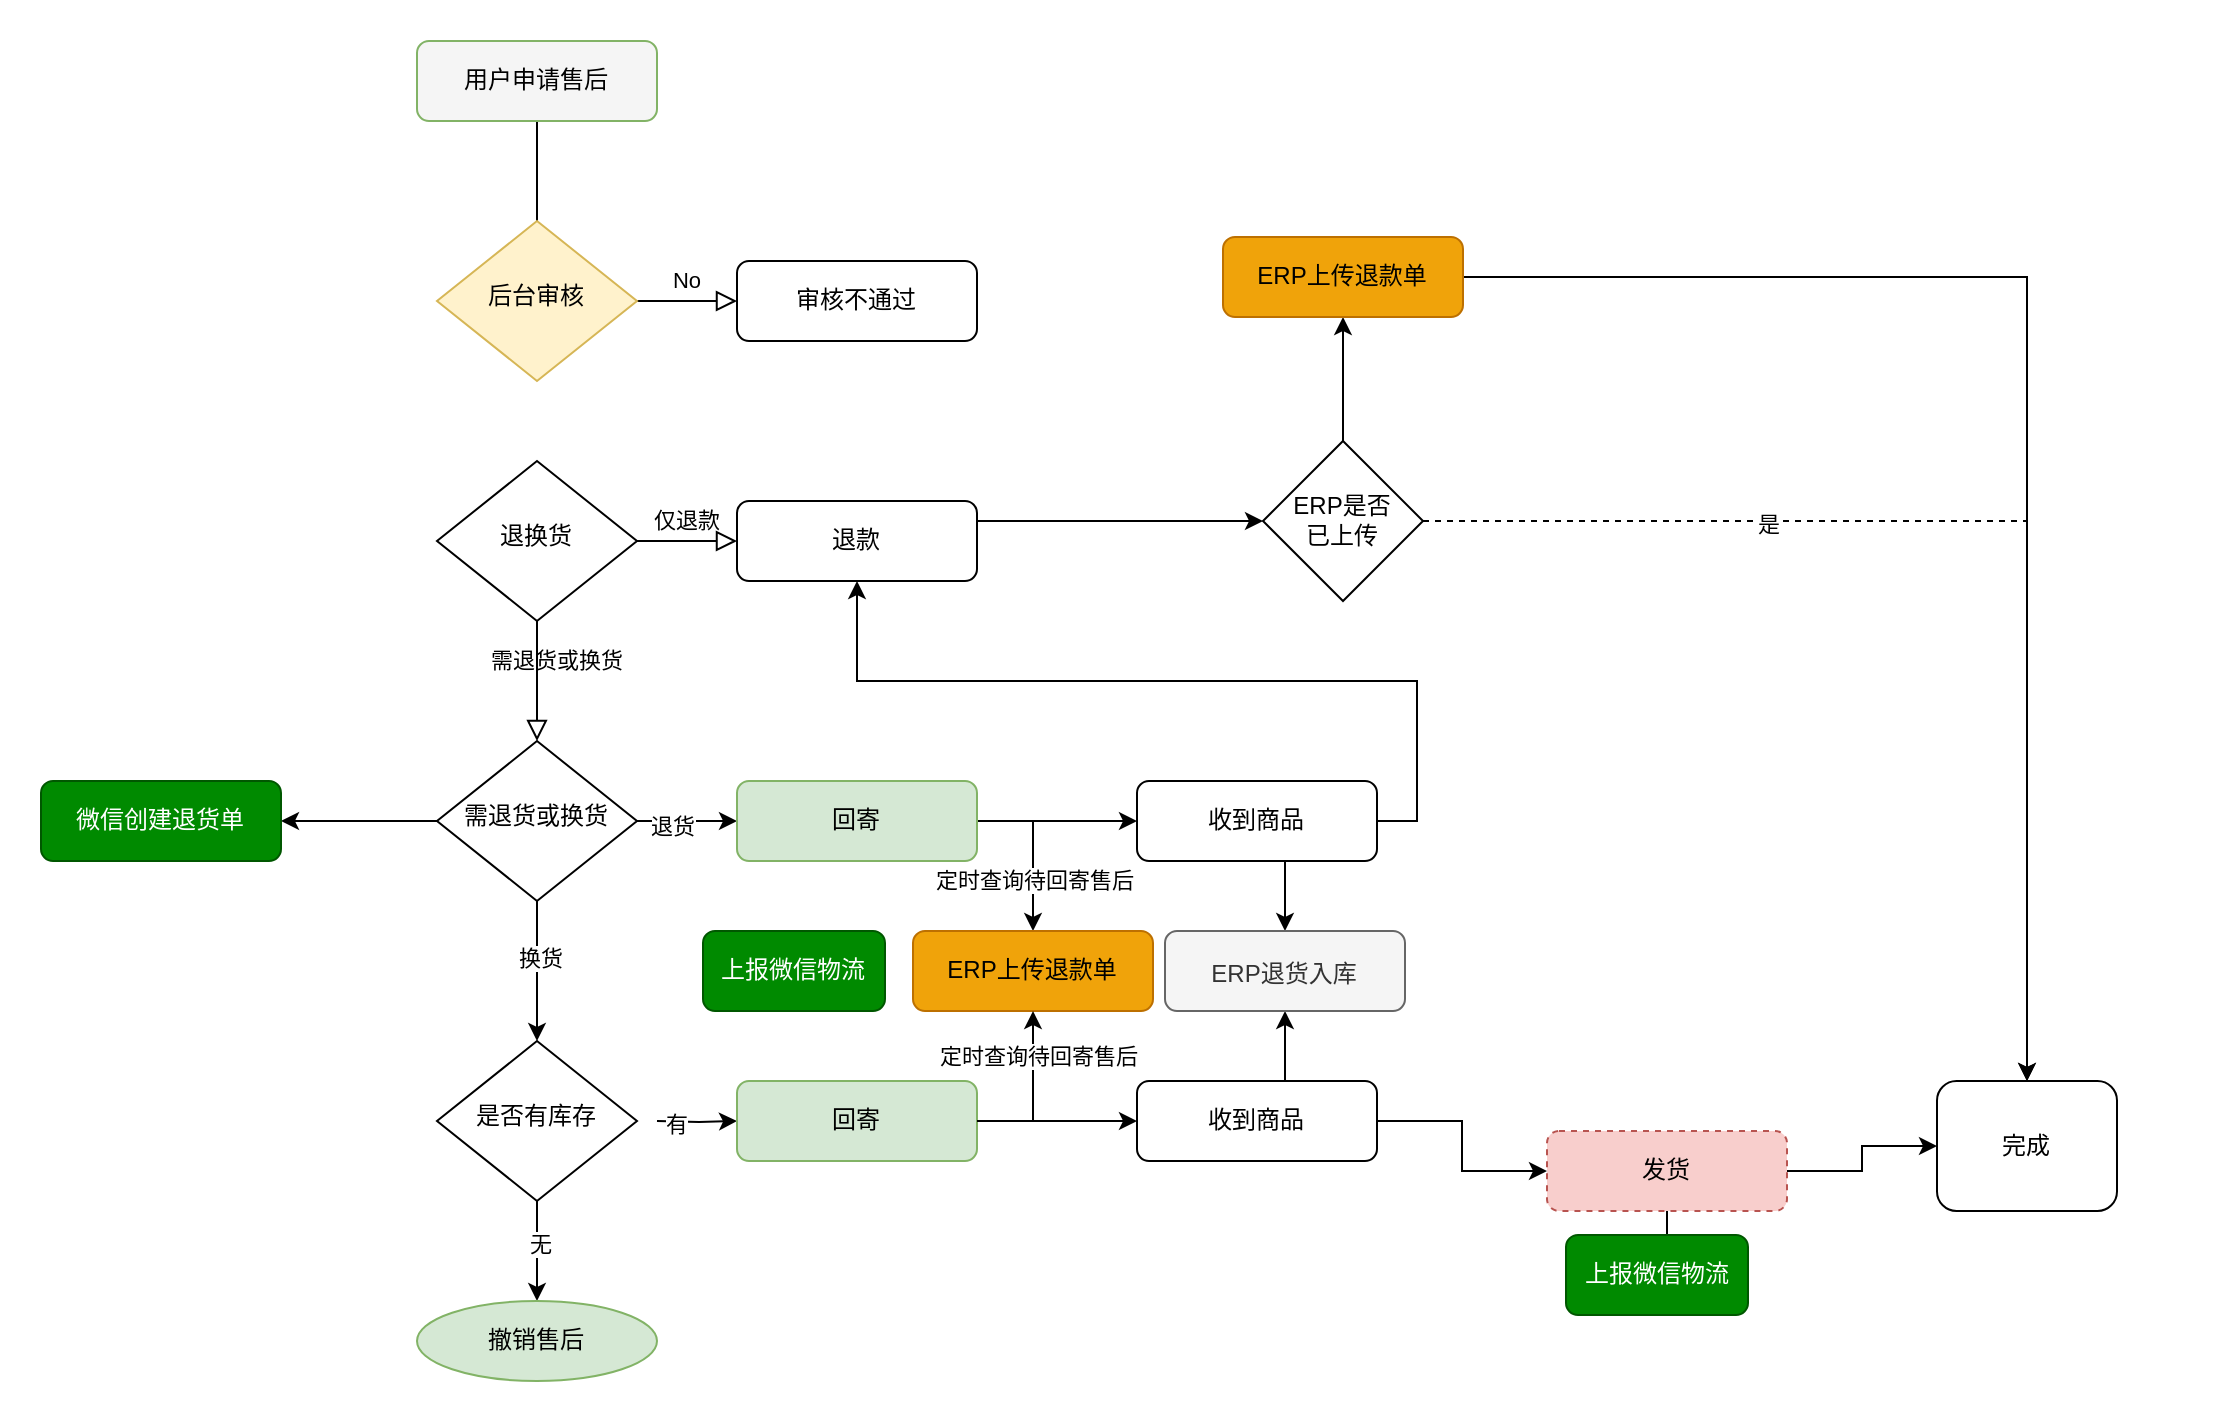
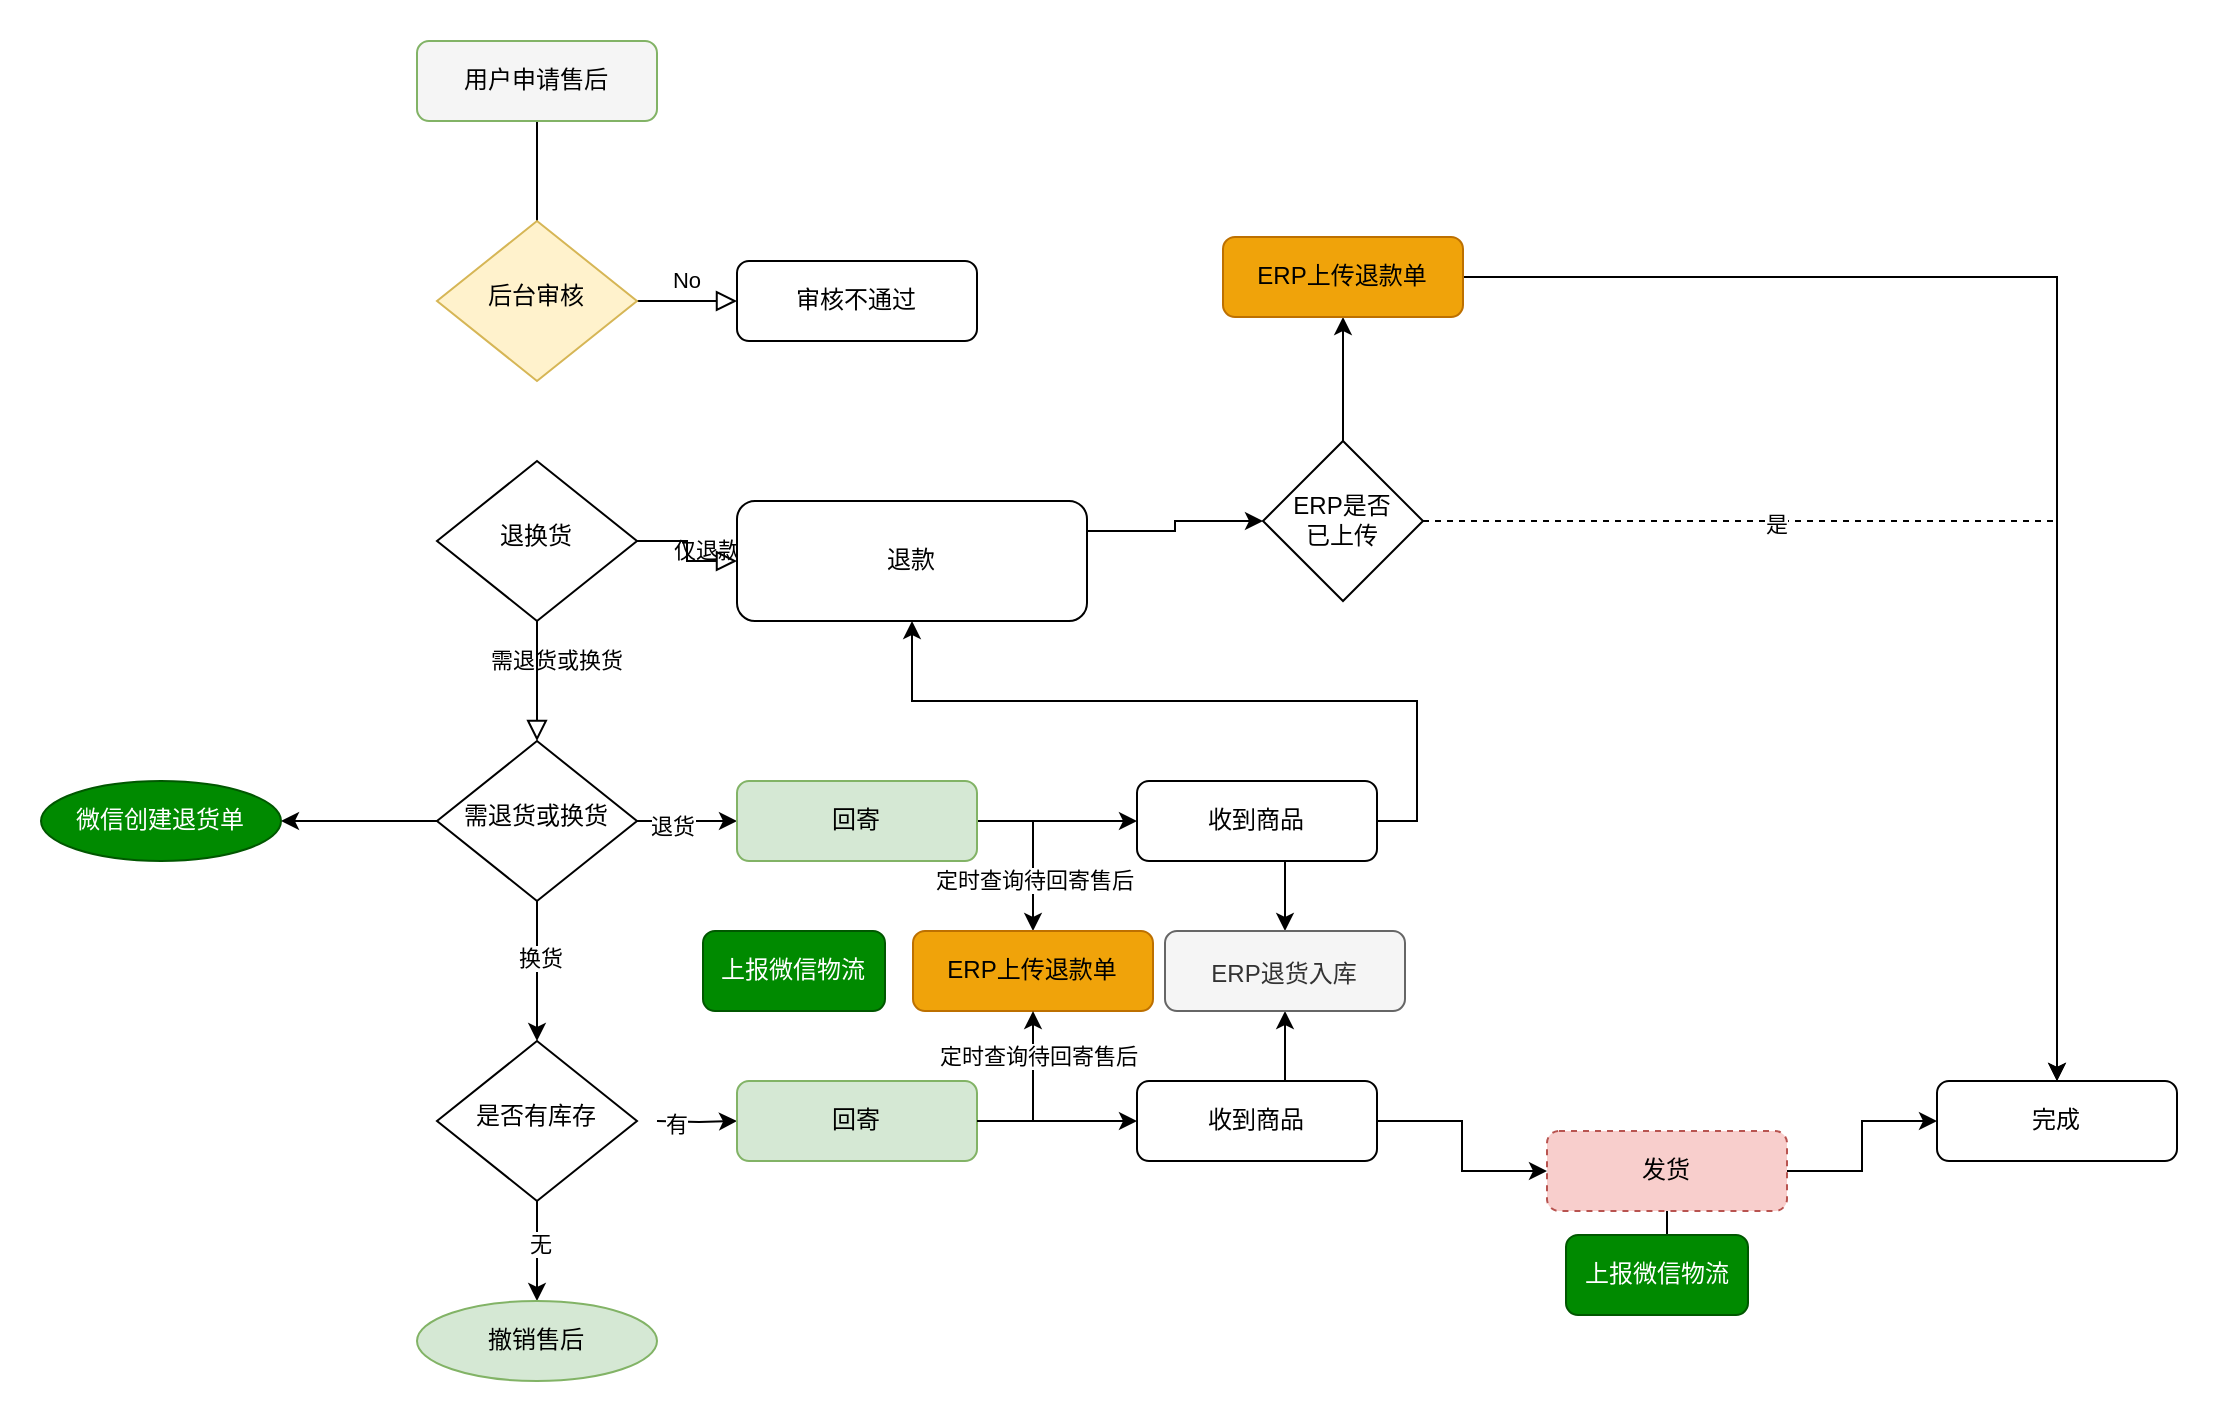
- <mxCell id="11" value="退款" style="rounded=1;whiteSpace=wrap;html=1;fontSize=12;glass=0;strokeWidth=1;shadow=0;" parent="1" vertex="1"><mxGeometry x="368" y="250" width="120" height="40" as="geometry" /></mxCell>
+ <mxCell id="11" value="退款" style="rounded=1;whiteSpace=wrap;html=1;fontSize=12;glass=0;strokeWidth=1;shadow=0;" parent="1" vertex="1"><mxGeometry x="368" y="250" width="175" height="60" as="geometry" /></mxCell>
- <mxCell id="40" value="微信创建退货单" style="rounded=1;whiteSpace=wrap;html=1;fontSize=12;glass=0;strokeWidth=1;shadow=0;fillColor=#008a00;fontColor=#ffffff;strokeColor=#005700;" vertex="1" parent="1"><mxGeometry x="20" y="390" width="120" height="40" as="geometry" /></mxCell>
+ <mxCell id="40" value="微信创建退货单" style="ellipse;whiteSpace=wrap;html=1;fontSize=12;glass=0;strokeWidth=1;shadow=0;fillColor=#008a00;fontColor=#ffffff;strokeColor=#005700;" vertex="1" parent="1"><mxGeometry x="20" y="390" width="120" height="40" as="geometry" /></mxCell>
- <mxCell id="12" value="完成" style="rounded=1;whiteSpace=wrap;html=1;fontSize=12;glass=0;strokeWidth=1;shadow=0;" parent="1" vertex="1"><mxGeometry x="968" y="540" width="90" height="65" as="geometry" /></mxCell>
+ <mxCell id="12" value="完成" style="rounded=1;whiteSpace=wrap;html=1;fontSize=12;glass=0;strokeWidth=1;shadow=0;" parent="1" vertex="1"><mxGeometry x="968" y="540" width="120" height="40" as="geometry" /></mxCell>
